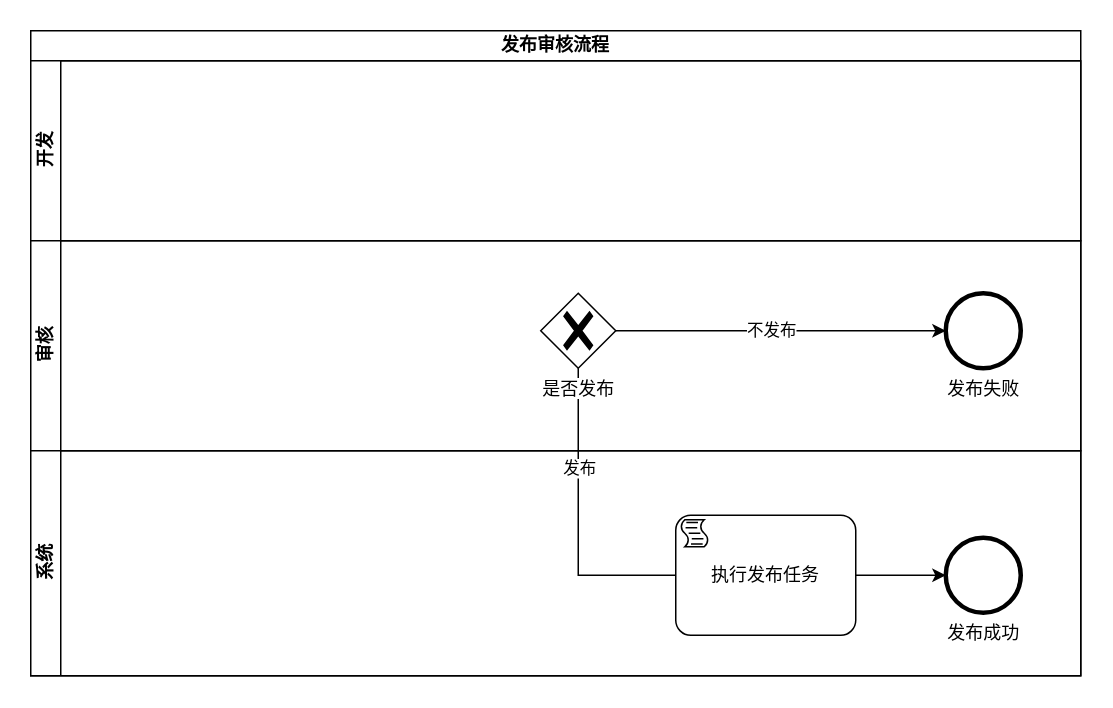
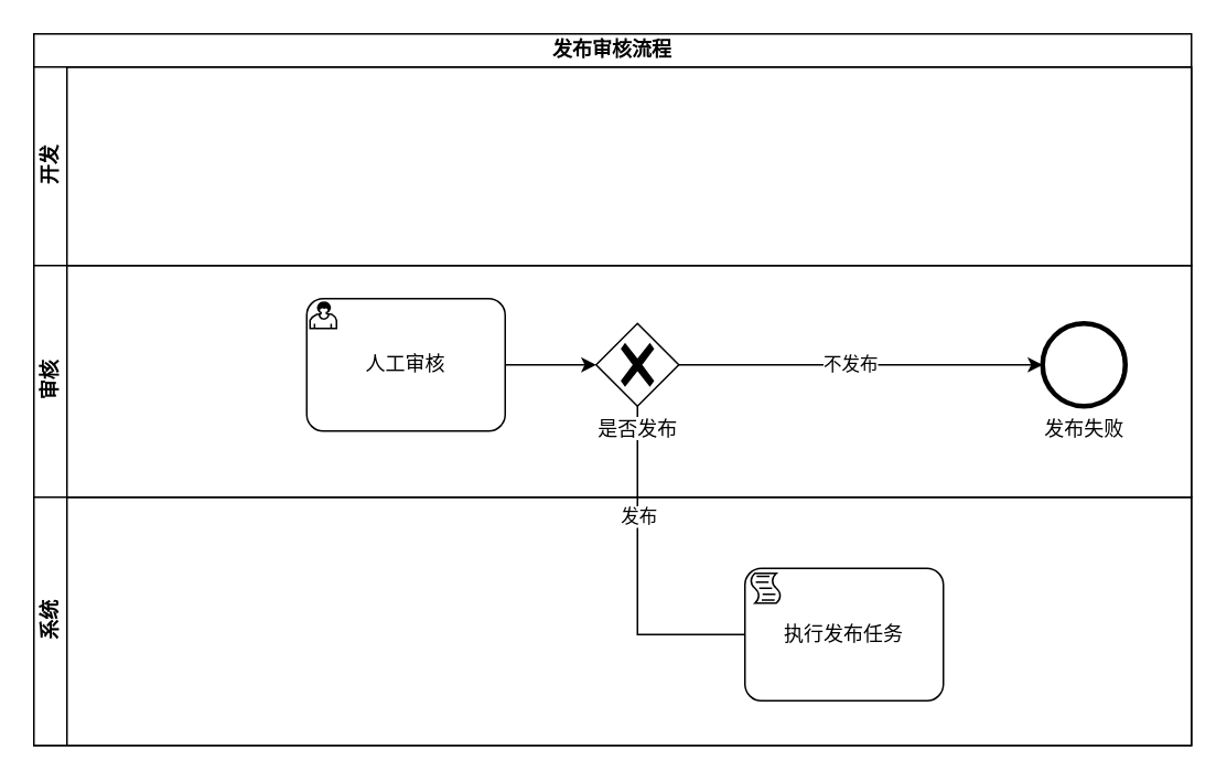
+ <mxCell id="12" value="人工审核" style="points=[[0.25,0,0],[0.5,0,0],[0.75,0,0],[1,0.25,0],[1,0.5,0],[1,0.75,0],[0.75,1,0],[0.5,1,0],[0.25,1,0],[0,0.75,0],[0,0.5,0],[0,0.25,0]];shape=mxgraph.bpmn.task;whiteSpace=wrap;rectStyle=rounded;size=10;html=1;container=1;expand=0;collapsible=0;taskMarker=user;rounded=0;" vertex="1" parent="6"><mxGeometry x="165" y="20" width="120" height="80" as="geometry" /></mxCell>
+ <mxCell id="10" style="edgeStyle=orthogonalEdgeStyle;rounded=0;orthogonalLoop=1;jettySize=auto;html=1;exitX=1;exitY=0.5;exitDx=0;exitDy=0;exitPerimeter=0;entryX=0;entryY=0.5;entryDx=0;entryDy=0;entryPerimeter=0;" edge="1" parent="6" source="12" target="9"><mxGeometry relative="1" as="geometry"><mxPoint x="270" y="60" as="sourcePoint" /></mxGeometry></mxCell>
- <mxCell id="16" style="edgeStyle=orthogonalEdgeStyle;rounded=0;orthogonalLoop=1;jettySize=auto;html=1;exitX=1;exitY=0.5;exitDx=0;exitDy=0;exitPerimeter=0;entryX=0;entryY=0.5;entryDx=0;entryDy=0;entryPerimeter=0;" edge="1" parent="13" source="14" target="15"><mxGeometry relative="1" as="geometry"><mxPoint x="550" y="83" as="sourcePoint" /></mxGeometry></mxCell>
- <mxCell id="15" value="发布成功" style="points=[[0.145,0.145,0],[0.5,0,0],[0.855,0.145,0],[1,0.5,0],[0.855,0.855,0],[0.5,1,0],[0.145,0.855,0],[0,0.5,0]];shape=mxgraph.bpmn.event;html=1;verticalLabelPosition=bottom;labelBackgroundColor=#ffffff;verticalAlign=top;align=center;perimeter=ellipsePerimeter;outlineConnect=0;aspect=fixed;outline=end;symbol=terminate2;rounded=0;" vertex="1" parent="13"><mxGeometry x="610" y="58" width="50" height="50" as="geometry" /></mxCell>
